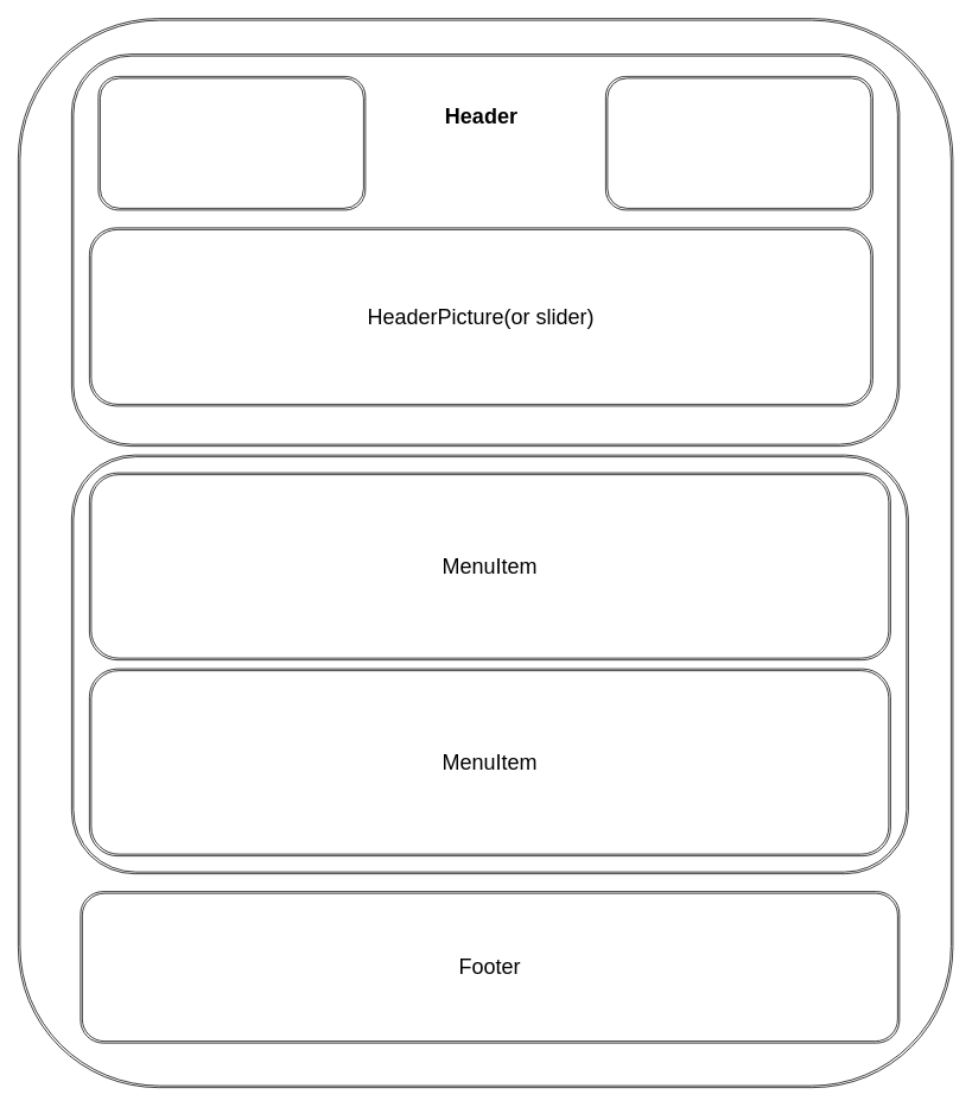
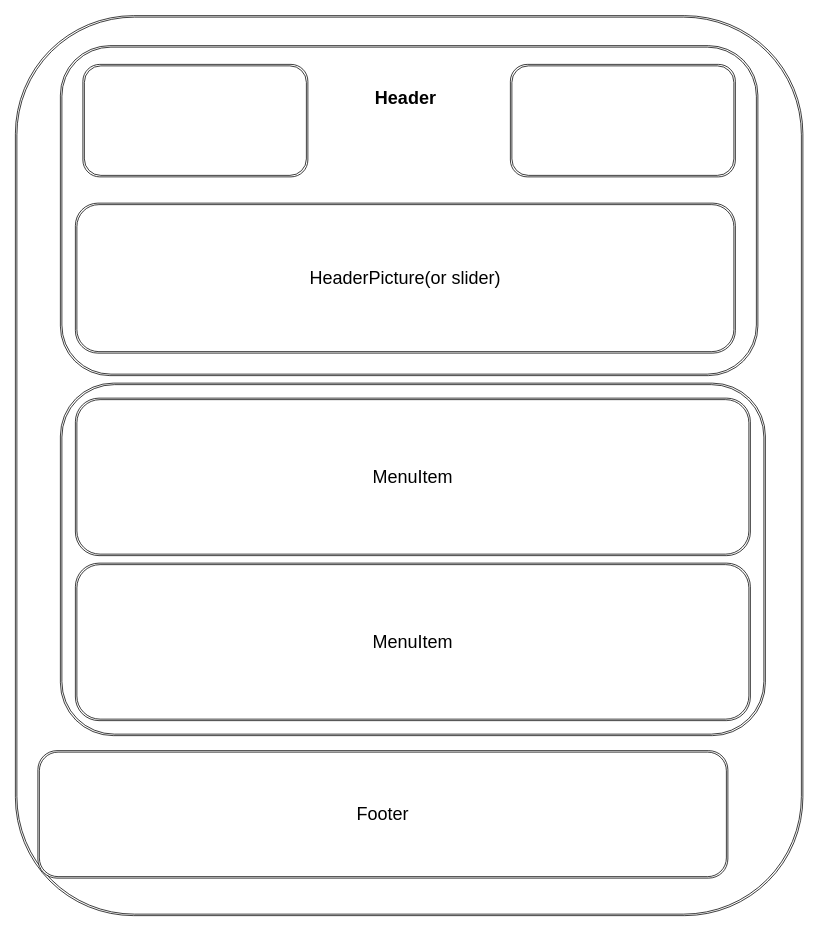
- <mxCell id="7" value="&lt;font style=&quot;font-size: 24px;&quot;&gt;HeaderPicture(or slider)&lt;/font&gt;" style="shape=ext;double=1;rounded=1;whiteSpace=wrap;html=1;" vertex="1" parent="1"><mxGeometry x="100" y="255" width="880" height="200" as="geometry" /></mxCell>
+ <mxCell id="7" value="&lt;font style=&quot;font-size: 24px;&quot;&gt;HeaderPicture(or slider)&lt;/font&gt;" style="shape=ext;double=1;rounded=1;whiteSpace=wrap;html=1;" vertex="1" parent="1"><mxGeometry x="100" y="270" width="880" height="200" as="geometry" /></mxCell>
- <mxCell id="8" value="&lt;font style=&quot;font-size: 24px;&quot;&gt;Footer&lt;/font&gt;" style="shape=ext;double=1;rounded=1;whiteSpace=wrap;html=1;" vertex="1" parent="1"><mxGeometry x="90" y="1000" width="920" height="170" as="geometry" /></mxCell>
+ <mxCell id="8" value="&lt;font style=&quot;font-size: 24px;&quot;&gt;Footer&lt;/font&gt;" style="shape=ext;double=1;rounded=1;whiteSpace=wrap;html=1;" vertex="1" parent="1"><mxGeometry x="50" y="1000" width="920" height="170" as="geometry" /></mxCell>
